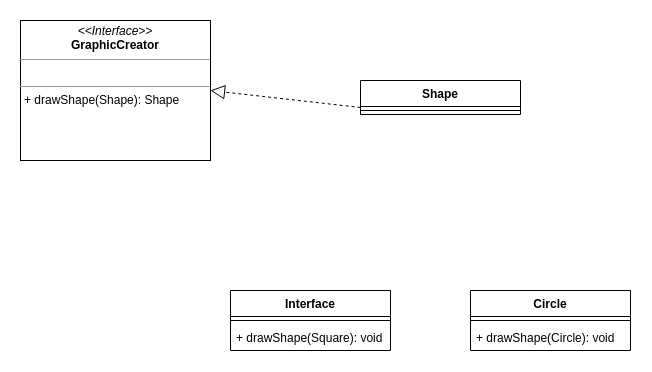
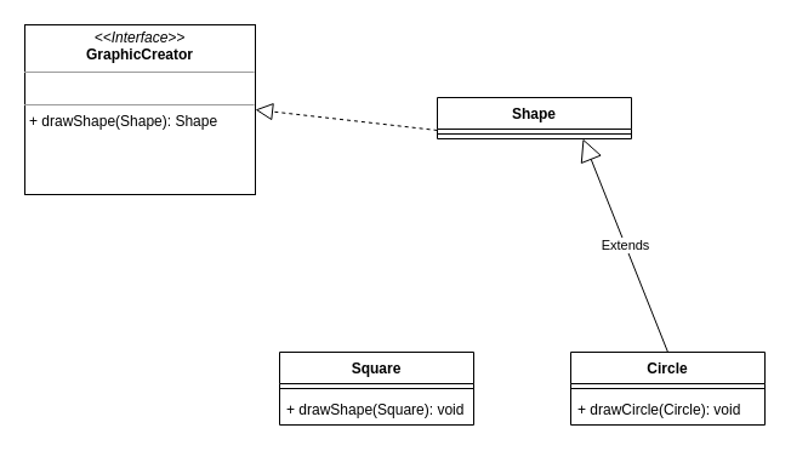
+ <mxCell id="12" value="Extends" style="endArrow=block;endSize=16;endFill=0;html=1;entryX=0.75;entryY=1;entryDx=0;entryDy=0;exitX=0.5;exitY=0;exitDx=0;exitDy=0;" edge="1" parent="1" source="9" target="3"><mxGeometry width="160" relative="1" as="geometry"><mxPoint x="320" y="300" as="sourcePoint" /><mxPoint x="480" y="130" as="targetPoint" /></mxGeometry></mxCell>
- <mxCell id="6" value="Interface" style="swimlane;fontStyle=1;align=center;verticalAlign=top;childLayout=stackLayout;horizontal=1;startSize=26;horizontalStack=0;resizeParent=1;resizeParentMax=0;resizeLast=0;collapsible=1;marginBottom=0;" vertex="1" parent="1"><mxGeometry x="230" y="290" width="160" height="60" as="geometry" /></mxCell>
+ <mxCell id="6" value="Square" style="swimlane;fontStyle=1;align=center;verticalAlign=top;childLayout=stackLayout;horizontal=1;startSize=26;horizontalStack=0;resizeParent=1;resizeParentMax=0;resizeLast=0;collapsible=1;marginBottom=0;" vertex="1" parent="1"><mxGeometry x="230" y="290" width="160" height="60" as="geometry" /></mxCell>
- <mxCell id="11" value="+ drawShape(Circle): void" style="text;strokeColor=none;fillColor=none;align=left;verticalAlign=top;spacingLeft=4;spacingRight=4;overflow=hidden;rotatable=0;points=[[0,0.5],[1,0.5]];portConstraint=eastwest;" vertex="1" parent="9"><mxGeometry y="34" width="160" height="26" as="geometry" /></mxCell>
+ <mxCell id="11" value="+ drawCircle(Circle): void" style="text;strokeColor=none;fillColor=none;align=left;verticalAlign=top;spacingLeft=4;spacingRight=4;overflow=hidden;rotatable=0;points=[[0,0.5],[1,0.5]];portConstraint=eastwest;" vertex="1" parent="9"><mxGeometry y="34" width="160" height="26" as="geometry" /></mxCell>
